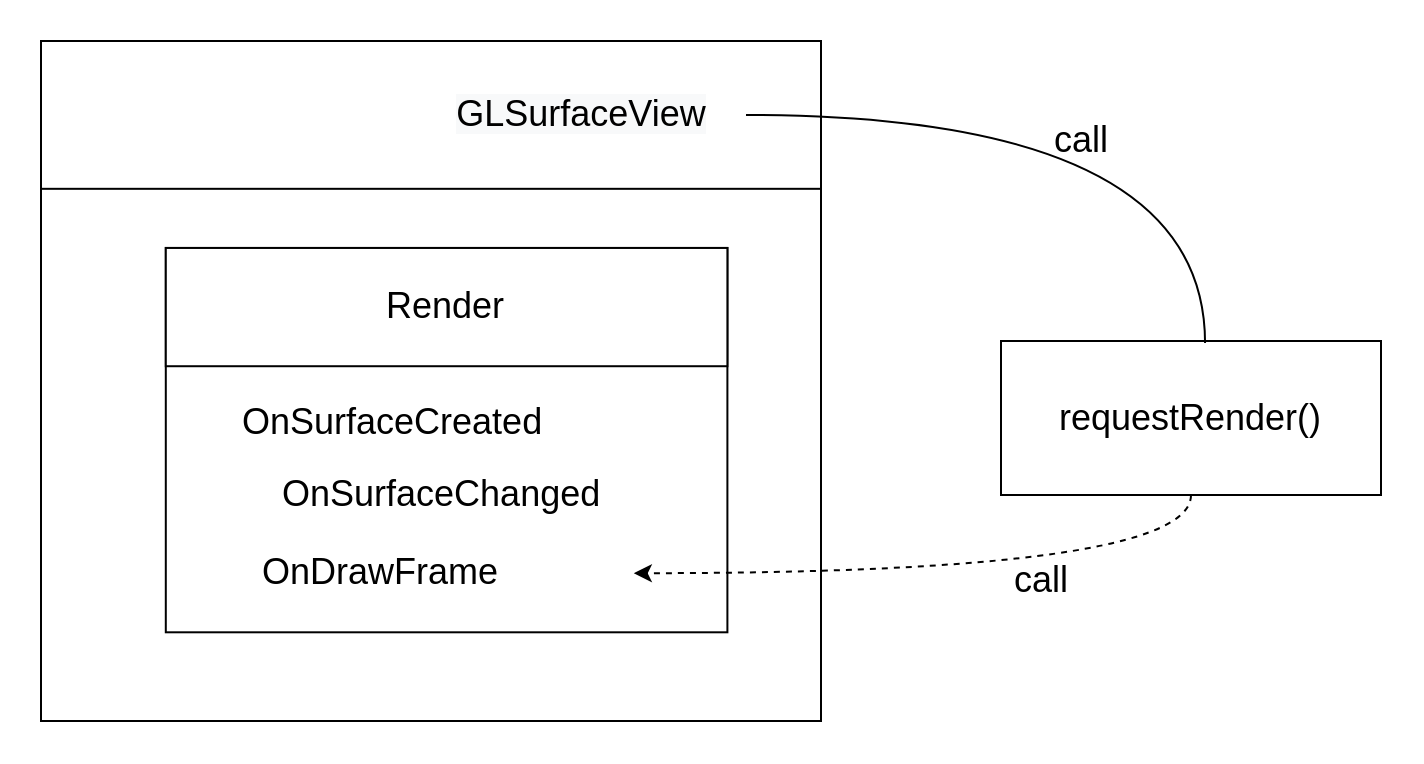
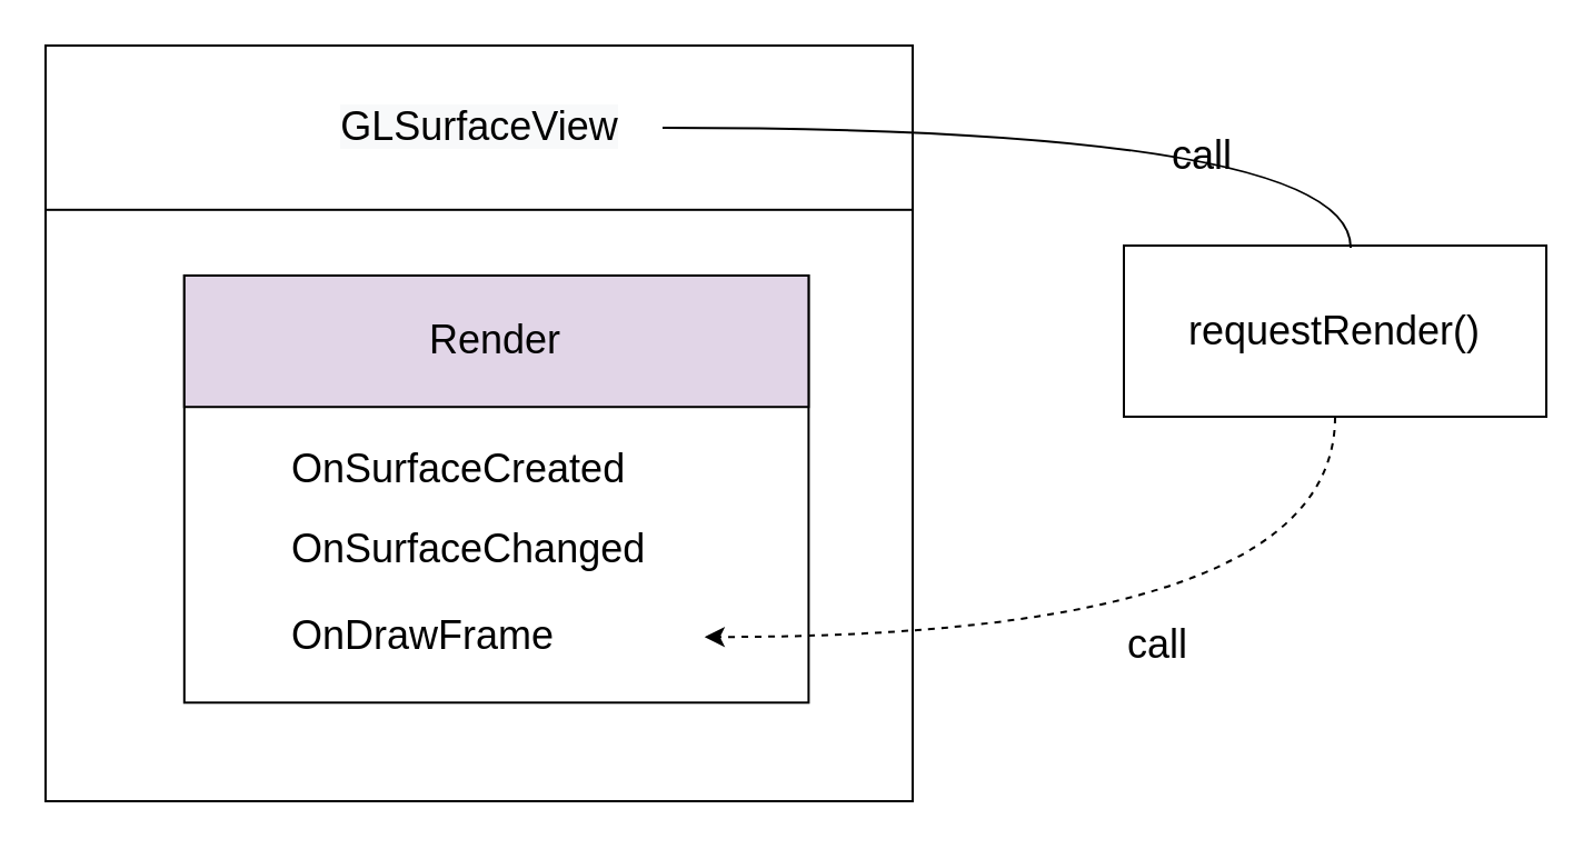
- <mxCell id="10" value="&lt;meta charset=&quot;utf-8&quot;&gt;&lt;span style=&quot;color: rgb(0, 0, 0); font-family: helvetica; font-size: 18px; font-style: normal; font-weight: 400; letter-spacing: normal; text-align: center; text-indent: 0px; text-transform: none; word-spacing: 0px; background-color: rgb(248, 249, 250); display: inline; float: none;&quot;&gt;GLSurfaceView&lt;/span&gt;" style="text;html=1;strokeColor=none;fillColor=none;align=center;verticalAlign=middle;whiteSpace=wrap;rounded=0;fontSize=18;" vertex="1" parent="2"><mxGeometry x="187.5" y="20.46" width="165" height="33" as="geometry" /></mxCell>
+ <mxCell id="10" value="&lt;meta charset=&quot;utf-8&quot;&gt;&lt;span style=&quot;color: rgb(0, 0, 0); font-family: helvetica; font-size: 18px; font-style: normal; font-weight: 400; letter-spacing: normal; text-align: center; text-indent: 0px; text-transform: none; word-spacing: 0px; background-color: rgb(248, 249, 250); display: inline; float: none;&quot;&gt;GLSurfaceView&lt;/span&gt;" style="text;html=1;strokeColor=none;fillColor=none;align=center;verticalAlign=middle;whiteSpace=wrap;rounded=0;fontSize=18;" vertex="1" parent="2"><mxGeometry x="112.5" y="20.46" width="165" height="33" as="geometry" /></mxCell>
- <mxCell id="6" value="Render" style="rounded=0;whiteSpace=wrap;html=1;fontSize=18;" vertex="1" parent="2"><mxGeometry x="62.4" y="103.478" width="280.8" height="59.13" as="geometry" /></mxCell>
+ <mxCell id="6" value="Render" style="rounded=0;whiteSpace=wrap;html=1;fontSize=18;fillColor=#e1d5e7;" vertex="1" parent="2"><mxGeometry x="62.4" y="103.478" width="280.8" height="59.13" as="geometry" /></mxCell>
- <mxCell id="12" value="requestRender()" style="rounded=0;whiteSpace=wrap;html=1;fontSize=18;" vertex="1" parent="1"><mxGeometry x="500" y="170" width="190" height="77" as="geometry" /></mxCell>
+ <mxCell id="12" value="requestRender()" style="rounded=0;whiteSpace=wrap;html=1;fontSize=18;" vertex="1" parent="1"><mxGeometry x="505" y="110" width="190" height="77" as="geometry" /></mxCell>
- <mxCell id="7" value="OnSurfaceCreated" style="text;html=1;strokeColor=none;fillColor=none;align=left;verticalAlign=middle;whiteSpace=wrap;rounded=0;fontSize=18;" vertex="1" parent="2"><mxGeometry x="99.2" y="175.913" width="187.2" height="29.565" as="geometry" /></mxCell>
+ <mxCell id="7" value="OnSurfaceCreated" style="text;html=1;strokeColor=none;fillColor=none;align=left;verticalAlign=middle;whiteSpace=wrap;rounded=0;fontSize=18;" vertex="1" parent="2"><mxGeometry x="109.2" y="175.913" width="187.2" height="29.565" as="geometry" /></mxCell>
- <mxCell id="8" value="OnSurfaceChanged" style="text;html=1;strokeColor=none;fillColor=none;align=left;verticalAlign=middle;whiteSpace=wrap;rounded=0;fontSize=18;" vertex="1" parent="2"><mxGeometry x="119.2" y="211.826" width="187.2" height="29.565" as="geometry" /></mxCell>
+ <mxCell id="8" value="OnSurfaceChanged" style="text;html=1;strokeColor=none;fillColor=none;align=left;verticalAlign=middle;whiteSpace=wrap;rounded=0;fontSize=18;" vertex="1" parent="2"><mxGeometry x="109.2" y="211.826" width="187.2" height="29.565" as="geometry" /></mxCell>
